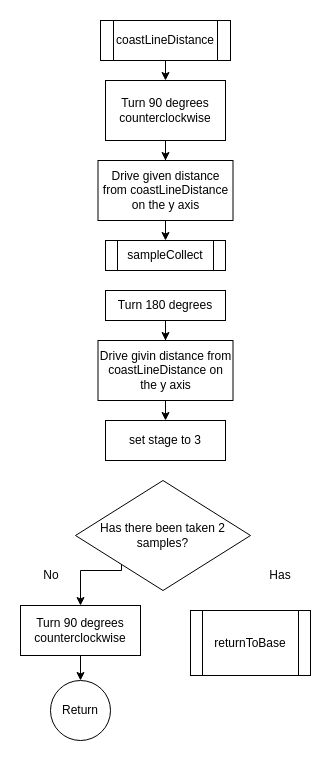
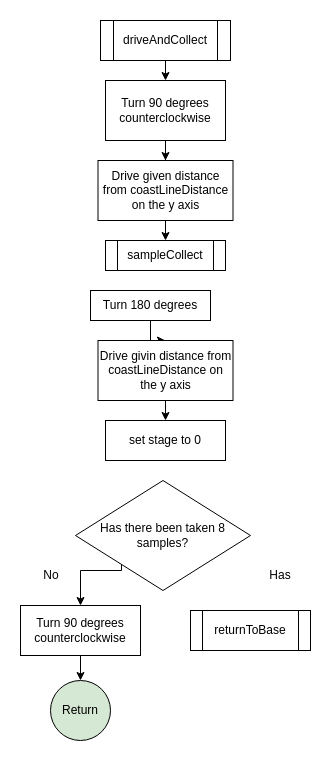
- <mxCell id="3" value="coastLineDistance" style="shape=process;whiteSpace=wrap;html=1;backgroundOutline=1;" vertex="1" parent="1"><mxGeometry x="100" y="20" width="130" height="40" as="geometry" /></mxCell>
+ <mxCell id="3" value="driveAndCollect" style="shape=process;whiteSpace=wrap;html=1;backgroundOutline=1;" vertex="1" parent="1"><mxGeometry x="100" y="20" width="130" height="40" as="geometry" /></mxCell>
- <mxCell id="10" value="Turn 180 degrees" style="rounded=0;whiteSpace=wrap;html=1;" vertex="1" parent="1"><mxGeometry x="105" y="290" width="120" height="30" as="geometry" /></mxCell>
+ <mxCell id="10" value="Turn 180 degrees" style="rounded=0;whiteSpace=wrap;html=1;" vertex="1" parent="1"><mxGeometry x="90" y="290" width="120" height="30" as="geometry" /></mxCell>
- <mxCell id="22" value="set stage to 3" style="rounded=0;whiteSpace=wrap;html=1;" vertex="1" parent="1"><mxGeometry x="105" y="420" width="120" height="40" as="geometry" /></mxCell>
+ <mxCell id="22" value="set stage to 0" style="rounded=0;whiteSpace=wrap;html=1;" vertex="1" parent="1"><mxGeometry x="105" y="420" width="120" height="40" as="geometry" /></mxCell>
- <mxCell id="14" value="Has there been taken 2 samples?" style="rhombus;whiteSpace=wrap;html=1;" vertex="1" parent="1"><mxGeometry x="75" y="480" width="175" height="110" as="geometry" /></mxCell>
+ <mxCell id="14" value="Has there been taken 8 samples?" style="rhombus;whiteSpace=wrap;html=1;" vertex="1" parent="1"><mxGeometry x="75" y="480" width="175" height="110" as="geometry" /></mxCell>
- <mxCell id="15" value="returnToBase" style="shape=process;whiteSpace=wrap;html=1;backgroundOutline=1;" vertex="1" parent="1"><mxGeometry x="190" y="610" width="120" height="65" as="geometry" /></mxCell>
+ <mxCell id="15" value="returnToBase" style="shape=process;whiteSpace=wrap;html=1;backgroundOutline=1;" vertex="1" parent="1"><mxGeometry x="190" y="610" width="120" height="40" as="geometry" /></mxCell>
- <mxCell id="21" value="Return" style="ellipse;whiteSpace=wrap;html=1;aspect=fixed;" vertex="1" parent="1"><mxGeometry x="50" y="680" width="60" height="60" as="geometry" /></mxCell>
+ <mxCell id="21" value="Return" style="ellipse;whiteSpace=wrap;html=1;aspect=fixed;fillColor=#d5e8d4;" vertex="1" parent="1"><mxGeometry x="50" y="680" width="60" height="60" as="geometry" /></mxCell>
